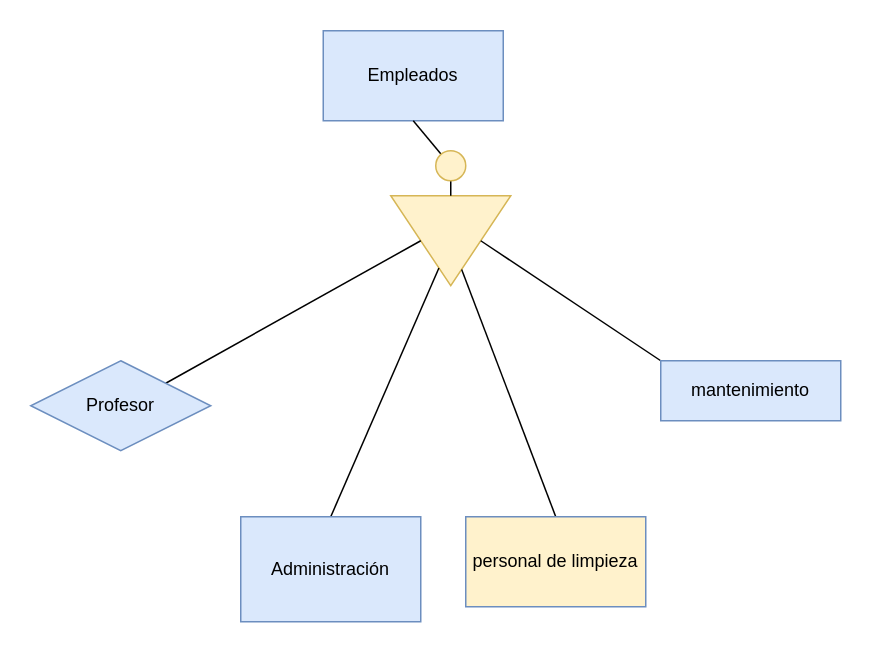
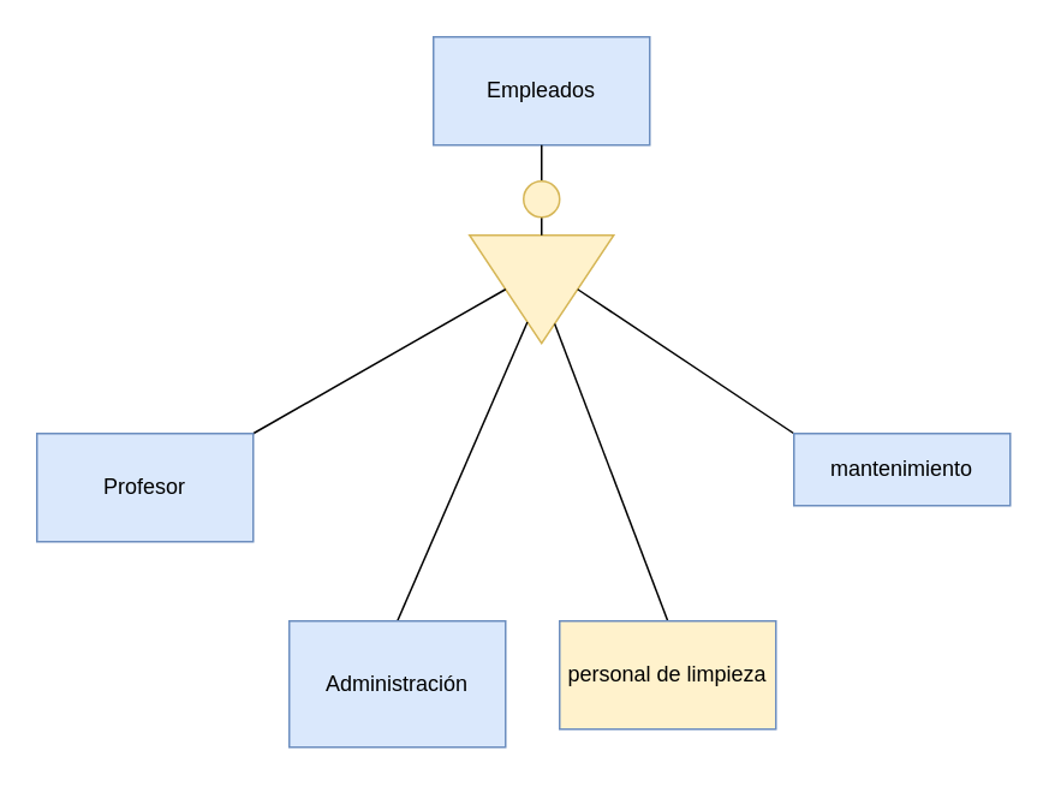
- <mxCell id="2" value="&lt;div&gt;Empleados&lt;/div&gt;" style="rounded=0;whiteSpace=wrap;html=1;fillColor=#dae8fc;strokeColor=#6c8ebf;" vertex="1" parent="1"><mxGeometry x="215" y="20" width="120" height="60" as="geometry" /></mxCell>
+ <mxCell id="2" value="&lt;div&gt;Empleados&lt;/div&gt;" style="rounded=0;whiteSpace=wrap;html=1;fillColor=#dae8fc;strokeColor=#6c8ebf;" vertex="1" parent="1"><mxGeometry x="240" y="20" width="120" height="60" as="geometry" /></mxCell>
- <mxCell id="8" value="Profesor" style="rhombus;whiteSpace=wrap;html=1;fillColor=#dae8fc;strokeColor=#6c8ebf;" vertex="1" parent="1"><mxGeometry x="20" y="240" width="120" height="60" as="geometry" /></mxCell>
+ <mxCell id="8" value="Profesor" style="rounded=0;whiteSpace=wrap;html=1;fillColor=#dae8fc;strokeColor=#6c8ebf;" vertex="1" parent="1"><mxGeometry x="20" y="240" width="120" height="60" as="geometry" /></mxCell>
